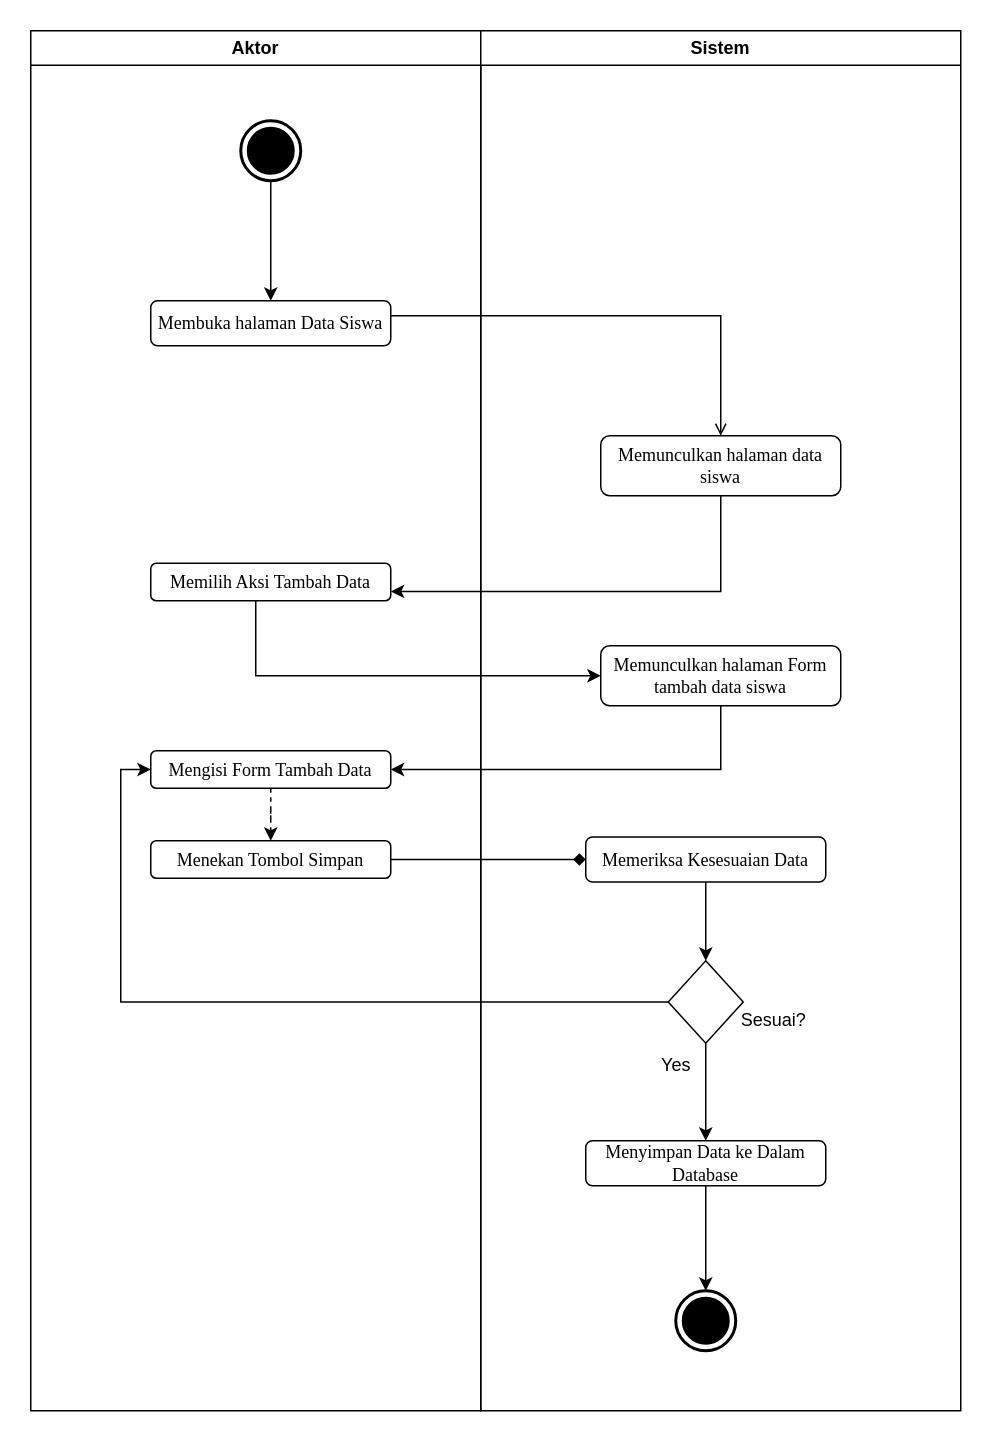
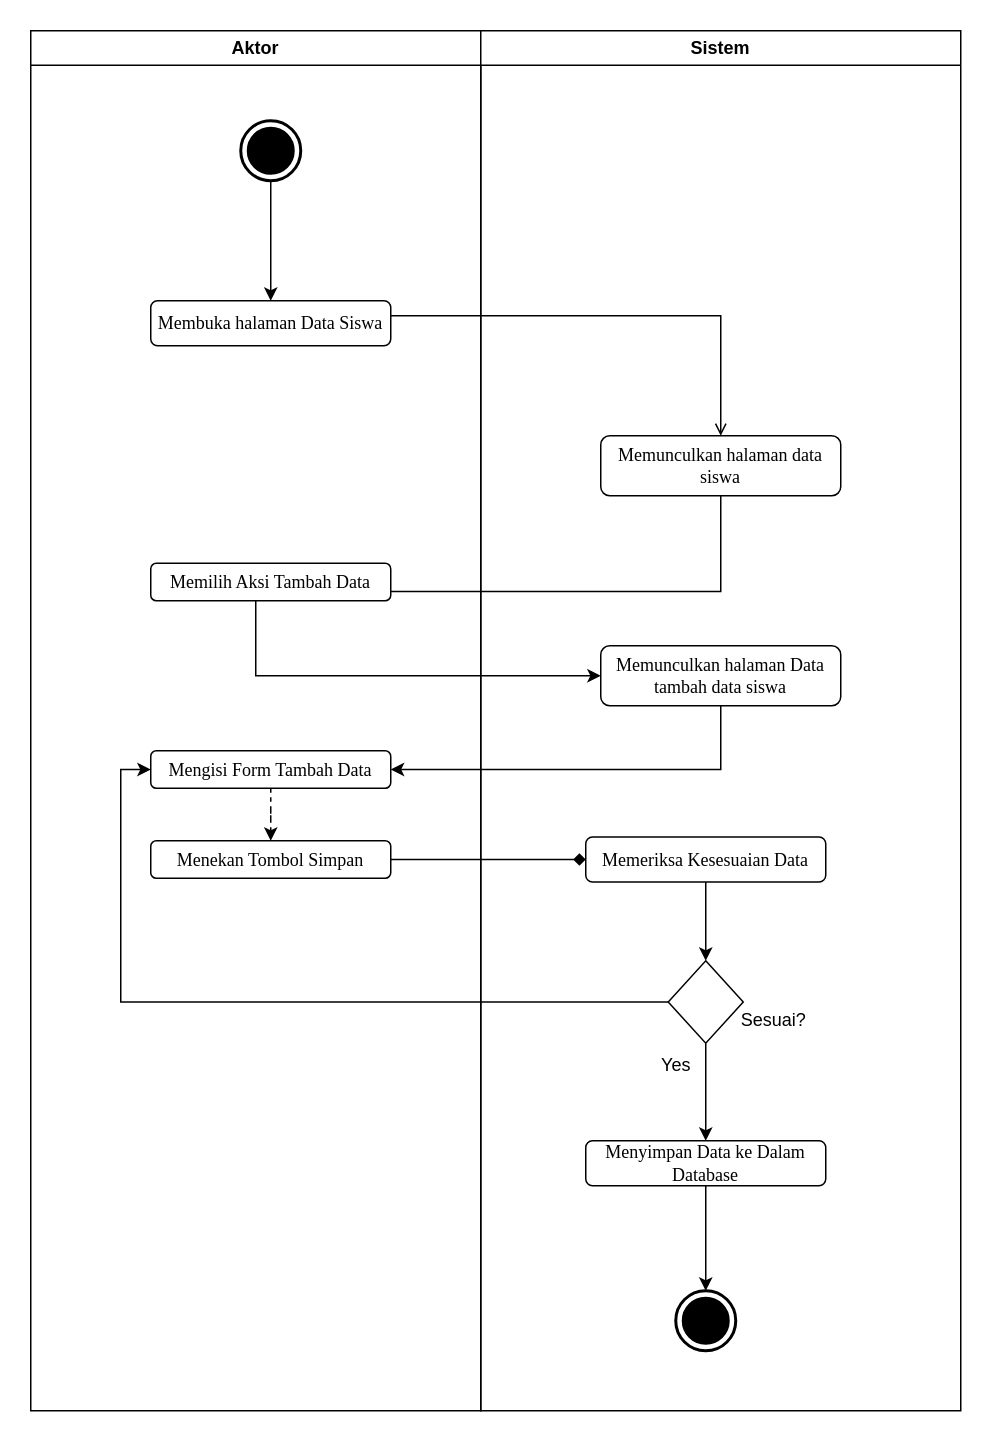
- <mxCell id="24" style="edgeStyle=orthogonalEdgeStyle;rounded=0;orthogonalLoop=1;jettySize=auto;html=1;entryX=1;entryY=0.75;entryDx=0;entryDy=0;" edge="1" parent="1" source="11" target="6"><mxGeometry relative="1" as="geometry"><Array as="points"><mxPoint x="480" y="394" /></Array></mxGeometry></mxCell>
+ <mxCell id="24" style="edgeStyle=orthogonalEdgeStyle;rounded=0;orthogonalLoop=1;jettySize=auto;html=1;entryX=1;entryY=0.75;entryDx=0;entryDy=0;endArrow=none;" edge="1" parent="1" source="11" target="6"><mxGeometry relative="1" as="geometry"><Array as="points"><mxPoint x="480" y="394" /></Array></mxGeometry></mxCell>
- <mxCell id="12" value="&lt;font face=&quot;Times New Roman&quot;&gt;Memunculkan halaman Form tambah data siswa&lt;/font&gt;" style="shape=rect;html=1;rounded=1;whiteSpace=wrap;align=center;" vertex="1" parent="10"><mxGeometry x="80" y="410" width="160" height="40" as="geometry" /></mxCell>
+ <mxCell id="12" value="&lt;font face=&quot;Times New Roman&quot;&gt;Memunculkan halaman Data tambah data siswa&lt;/font&gt;" style="shape=rect;html=1;rounded=1;whiteSpace=wrap;align=center;" vertex="1" parent="10"><mxGeometry x="80" y="410" width="160" height="40" as="geometry" /></mxCell>
